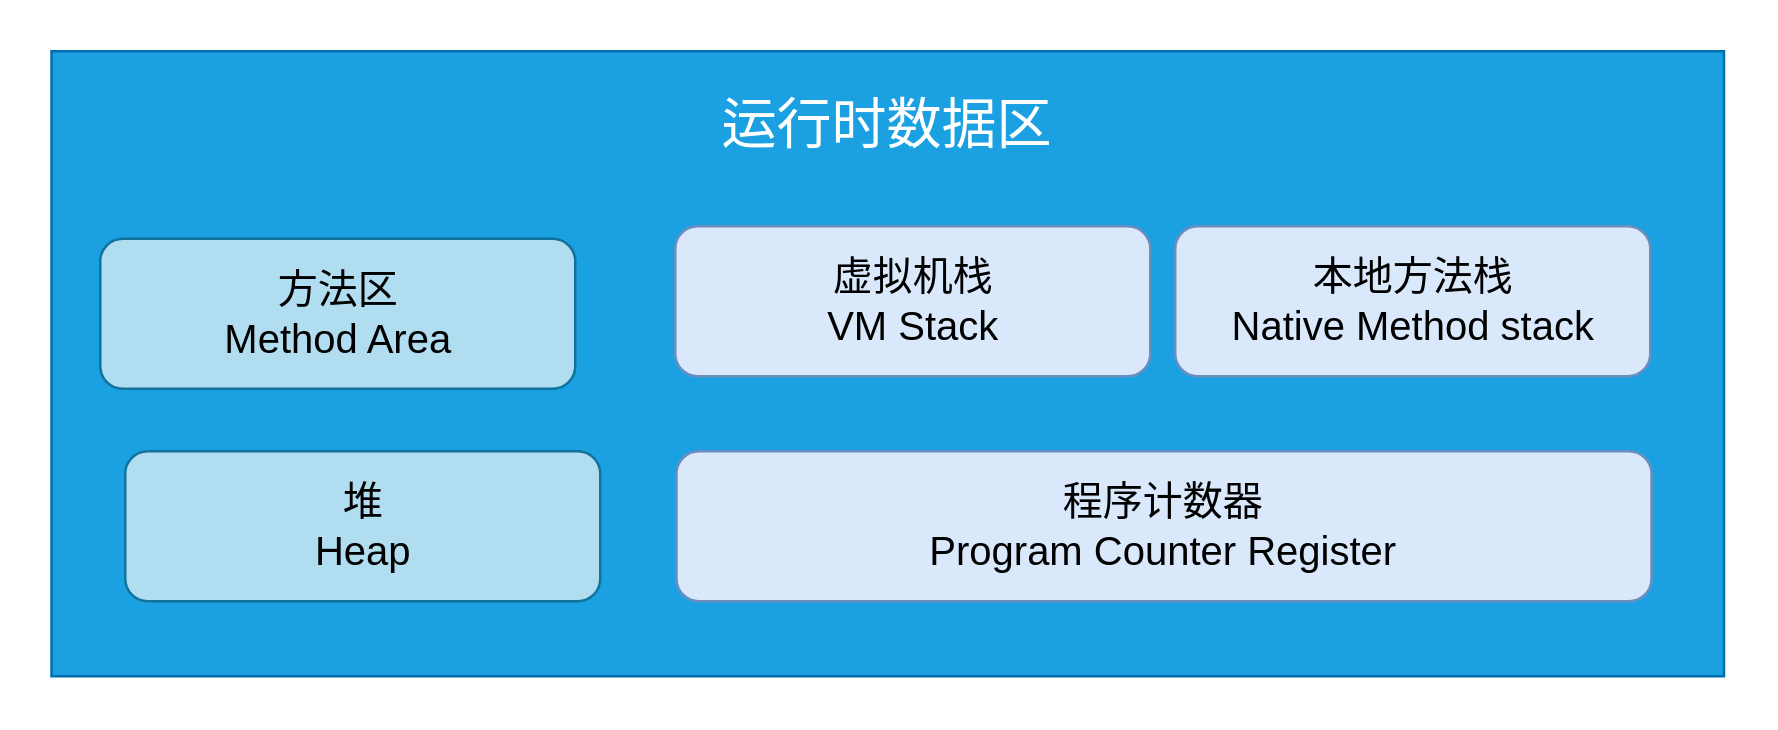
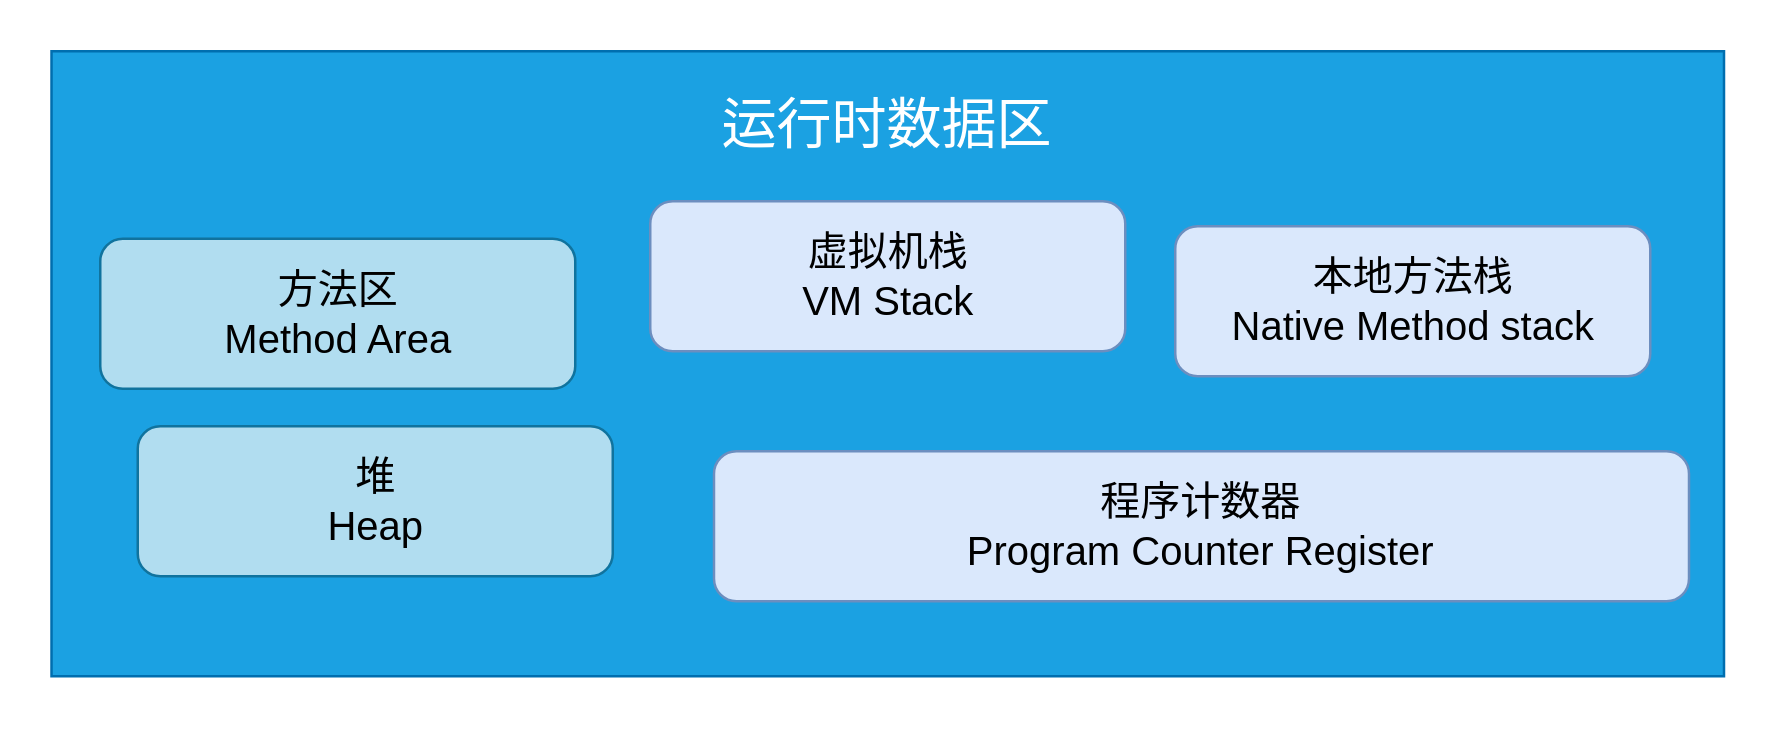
- <mxCell id="5" value="虚拟机栈&lt;br&gt;VM Stack" style="rounded=1;whiteSpace=wrap;html=1;fillColor=#dae8fc;strokeColor=#6c8ebf;fontSize=16;" vertex="1" parent="1"><mxGeometry x="269.5" y="90" width="190" height="60" as="geometry" /></mxCell>
+ <mxCell id="5" value="虚拟机栈&lt;br&gt;VM Stack" style="rounded=1;whiteSpace=wrap;html=1;fillColor=#dae8fc;strokeColor=#6c8ebf;fontSize=16;" vertex="1" parent="1"><mxGeometry x="259.5" y="80" width="190" height="60" as="geometry" /></mxCell>
- <mxCell id="7" value="堆&lt;br style=&quot;font-size: 16px&quot;&gt;Heap" style="rounded=1;whiteSpace=wrap;html=1;fillColor=#b1ddf0;strokeColor=#10739e;fontSize=16;" vertex="1" parent="1"><mxGeometry x="49.5" y="180" width="190" height="60" as="geometry" /></mxCell>
+ <mxCell id="7" value="堆&lt;br style=&quot;font-size: 16px&quot;&gt;Heap" style="rounded=1;whiteSpace=wrap;html=1;fillColor=#b1ddf0;strokeColor=#10739e;fontSize=16;" vertex="1" parent="1"><mxGeometry x="54.5" y="170" width="190" height="60" as="geometry" /></mxCell>
- <mxCell id="8" value="程序计数器&lt;br&gt;Program Counter Register" style="rounded=1;whiteSpace=wrap;html=1;fillColor=#dae8fc;strokeColor=#6c8ebf;fontSize=16;" vertex="1" parent="1"><mxGeometry x="270" y="180" width="390" height="60" as="geometry" /></mxCell>
+ <mxCell id="8" value="程序计数器&lt;br&gt;Program Counter Register" style="rounded=1;whiteSpace=wrap;html=1;fillColor=#dae8fc;strokeColor=#6c8ebf;fontSize=16;" vertex="1" parent="1"><mxGeometry x="285" y="180" width="390" height="60" as="geometry" /></mxCell>
